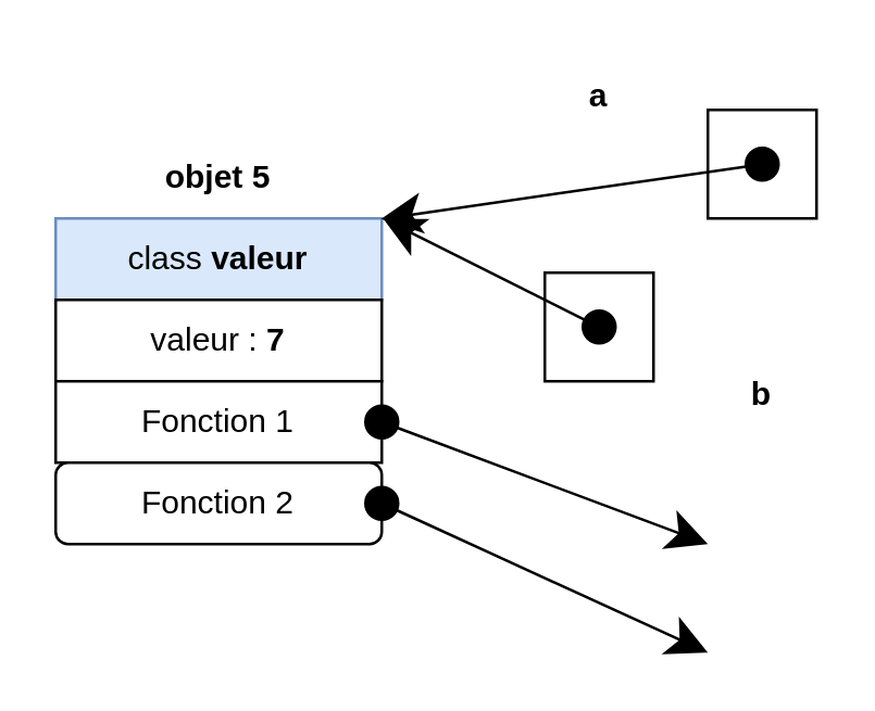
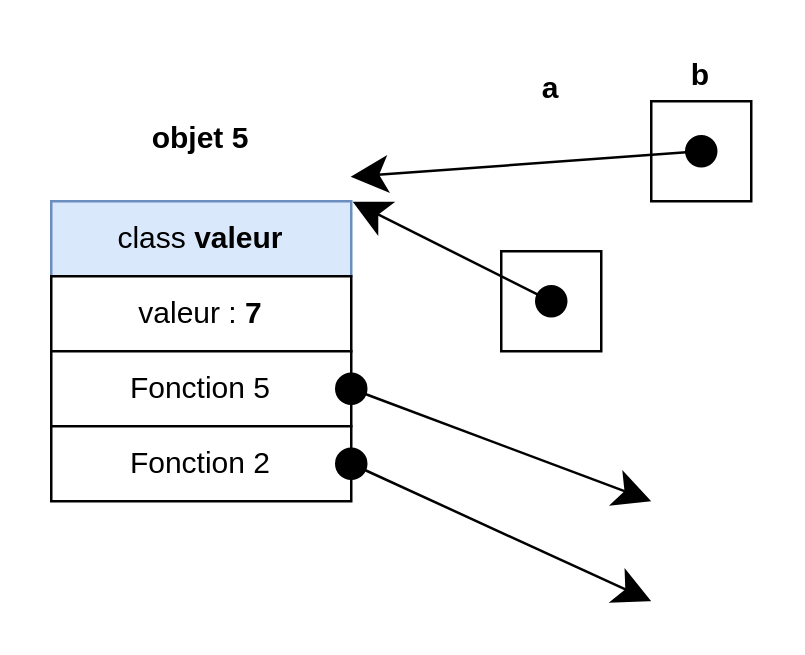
- <mxCell id="8" value="&lt;b&gt;objet 5&lt;/b&gt;" style="text;html=1;strokeColor=none;fillColor=none;align=center;verticalAlign=middle;whiteSpace=wrap;rounded=0;" vertex="1" parent="1"><mxGeometry x="20" y="50" width="120" height="30" as="geometry" /></mxCell>
+ <mxCell id="8" value="&lt;b&gt;objet 5&lt;/b&gt;" style="text;html=1;strokeColor=none;fillColor=none;align=center;verticalAlign=middle;whiteSpace=wrap;rounded=0;" vertex="1" parent="1"><mxGeometry x="20" y="40" width="120" height="30" as="geometry" /></mxCell>
- <mxCell id="12" value="&lt;b&gt;b&lt;/b&gt;" style="text;html=1;strokeColor=none;fillColor=none;align=center;verticalAlign=middle;whiteSpace=wrap;rounded=0;" vertex="1" parent="1"><mxGeometry x="260" y="135" width="40" height="20" as="geometry" /></mxCell>
+ <mxCell id="12" value="&lt;b&gt;b&lt;/b&gt;" style="text;html=1;strokeColor=none;fillColor=none;align=center;verticalAlign=middle;whiteSpace=wrap;rounded=0;" vertex="1" parent="1"><mxGeometry x="260" y="20" width="40" height="20" as="geometry" /></mxCell>
- <mxCell id="4" value="Fonction 1" style="rounded=0;whiteSpace=wrap;html=1;align=center;" vertex="1" parent="1"><mxGeometry x="20" y="140" width="120" height="30" as="geometry" /></mxCell>
+ <mxCell id="4" value="Fonction 5" style="rounded=0;whiteSpace=wrap;html=1;align=center;" vertex="1" parent="1"><mxGeometry x="20" y="140" width="120" height="30" as="geometry" /></mxCell>
- <mxCell id="6" value="Fonction 2" style="whiteSpace=wrap;html=1;align=center;rounded=1;" vertex="1" parent="1"><mxGeometry x="20" y="170" width="120" height="30" as="geometry" /></mxCell>
+ <mxCell id="6" value="Fonction 2" style="rounded=0;whiteSpace=wrap;html=1;align=center;" vertex="1" parent="1"><mxGeometry x="20" y="170" width="120" height="30" as="geometry" /></mxCell>
